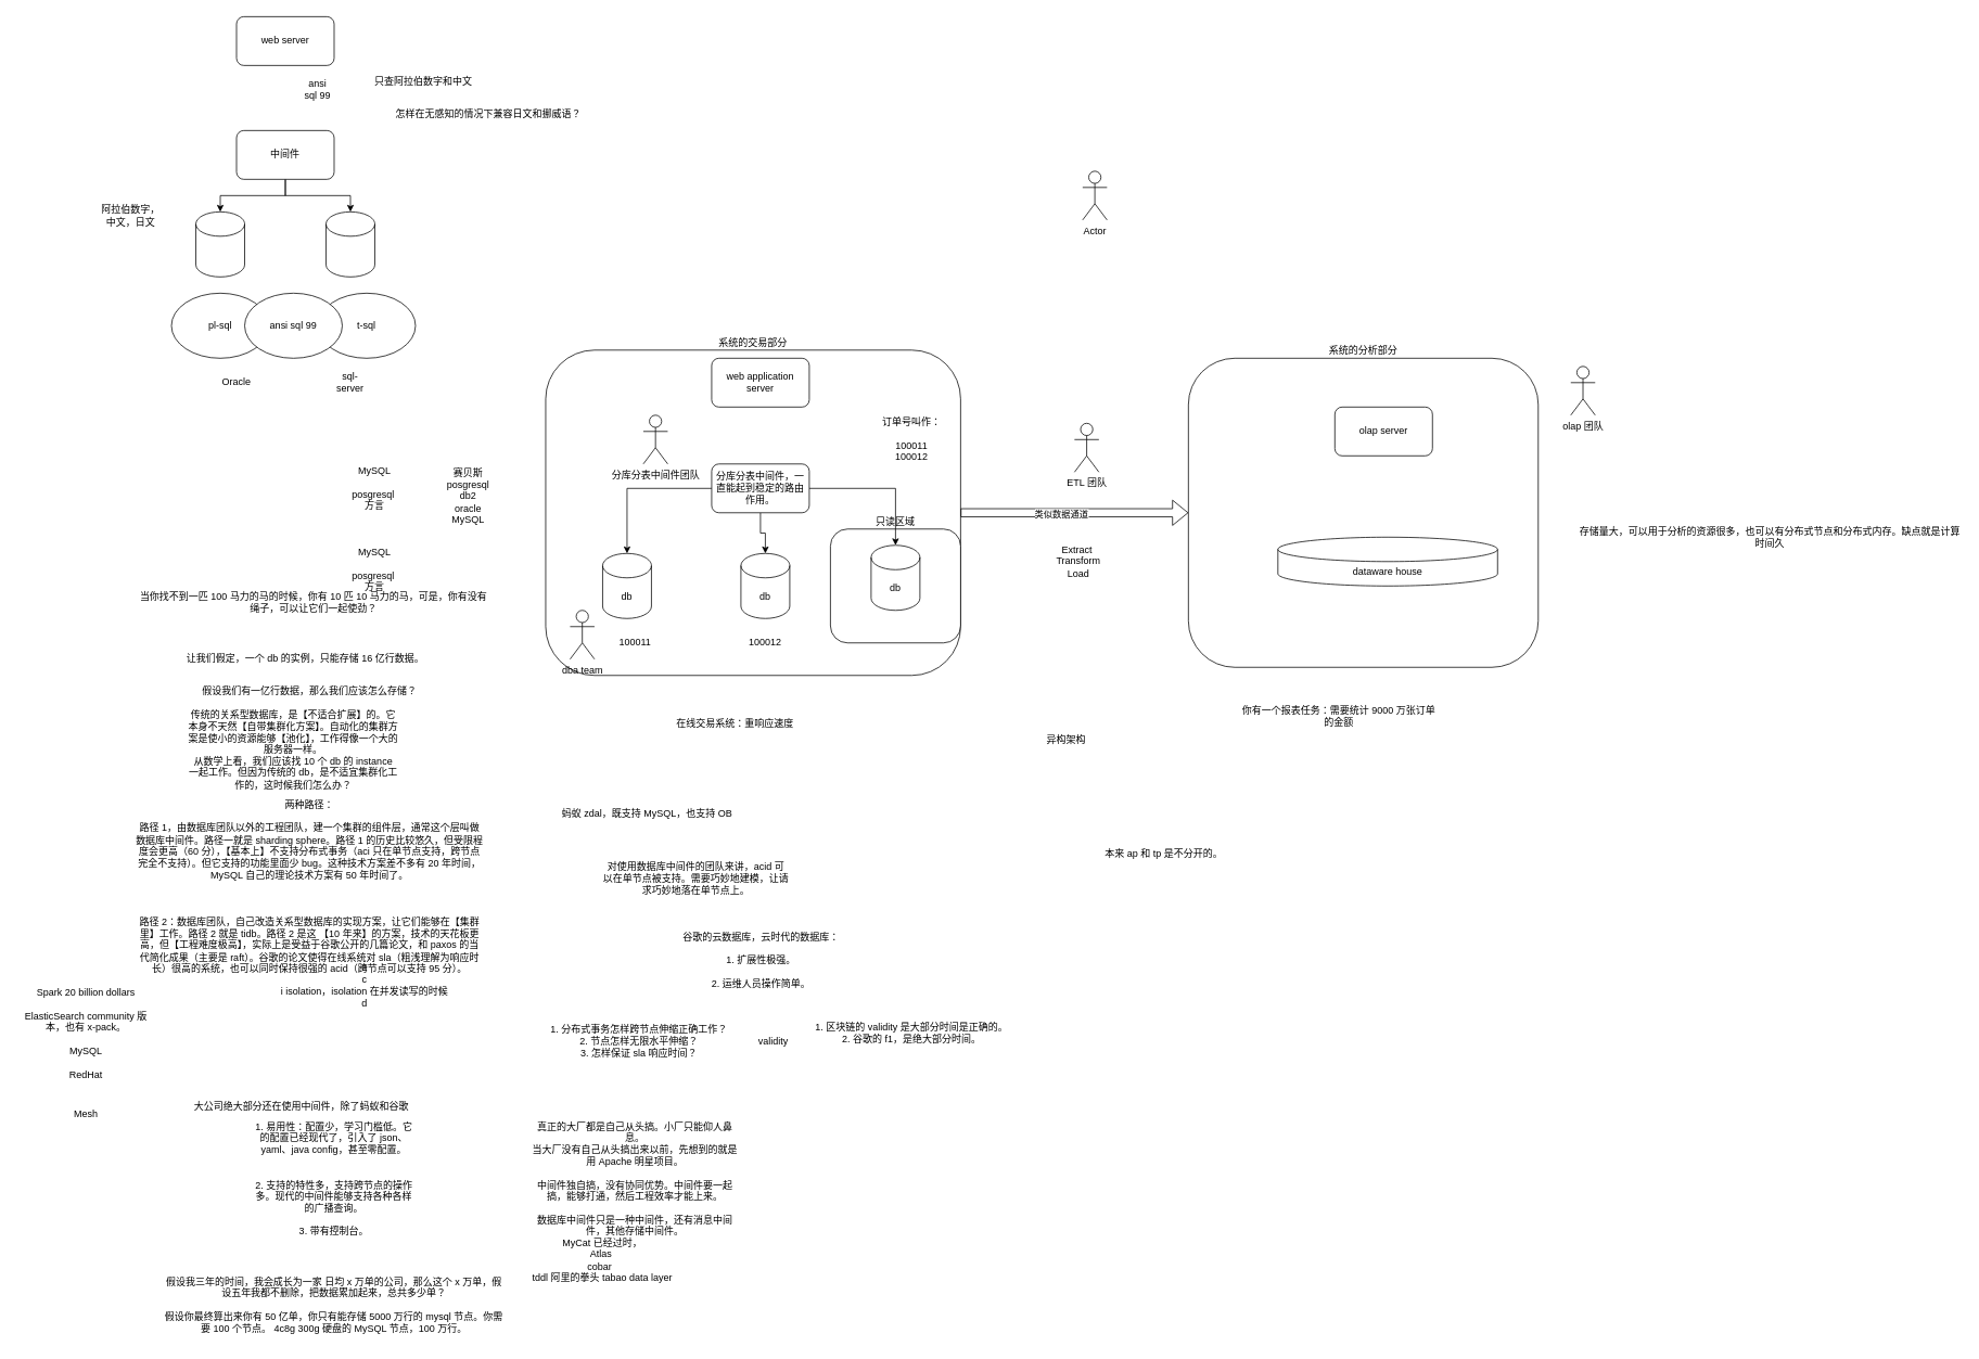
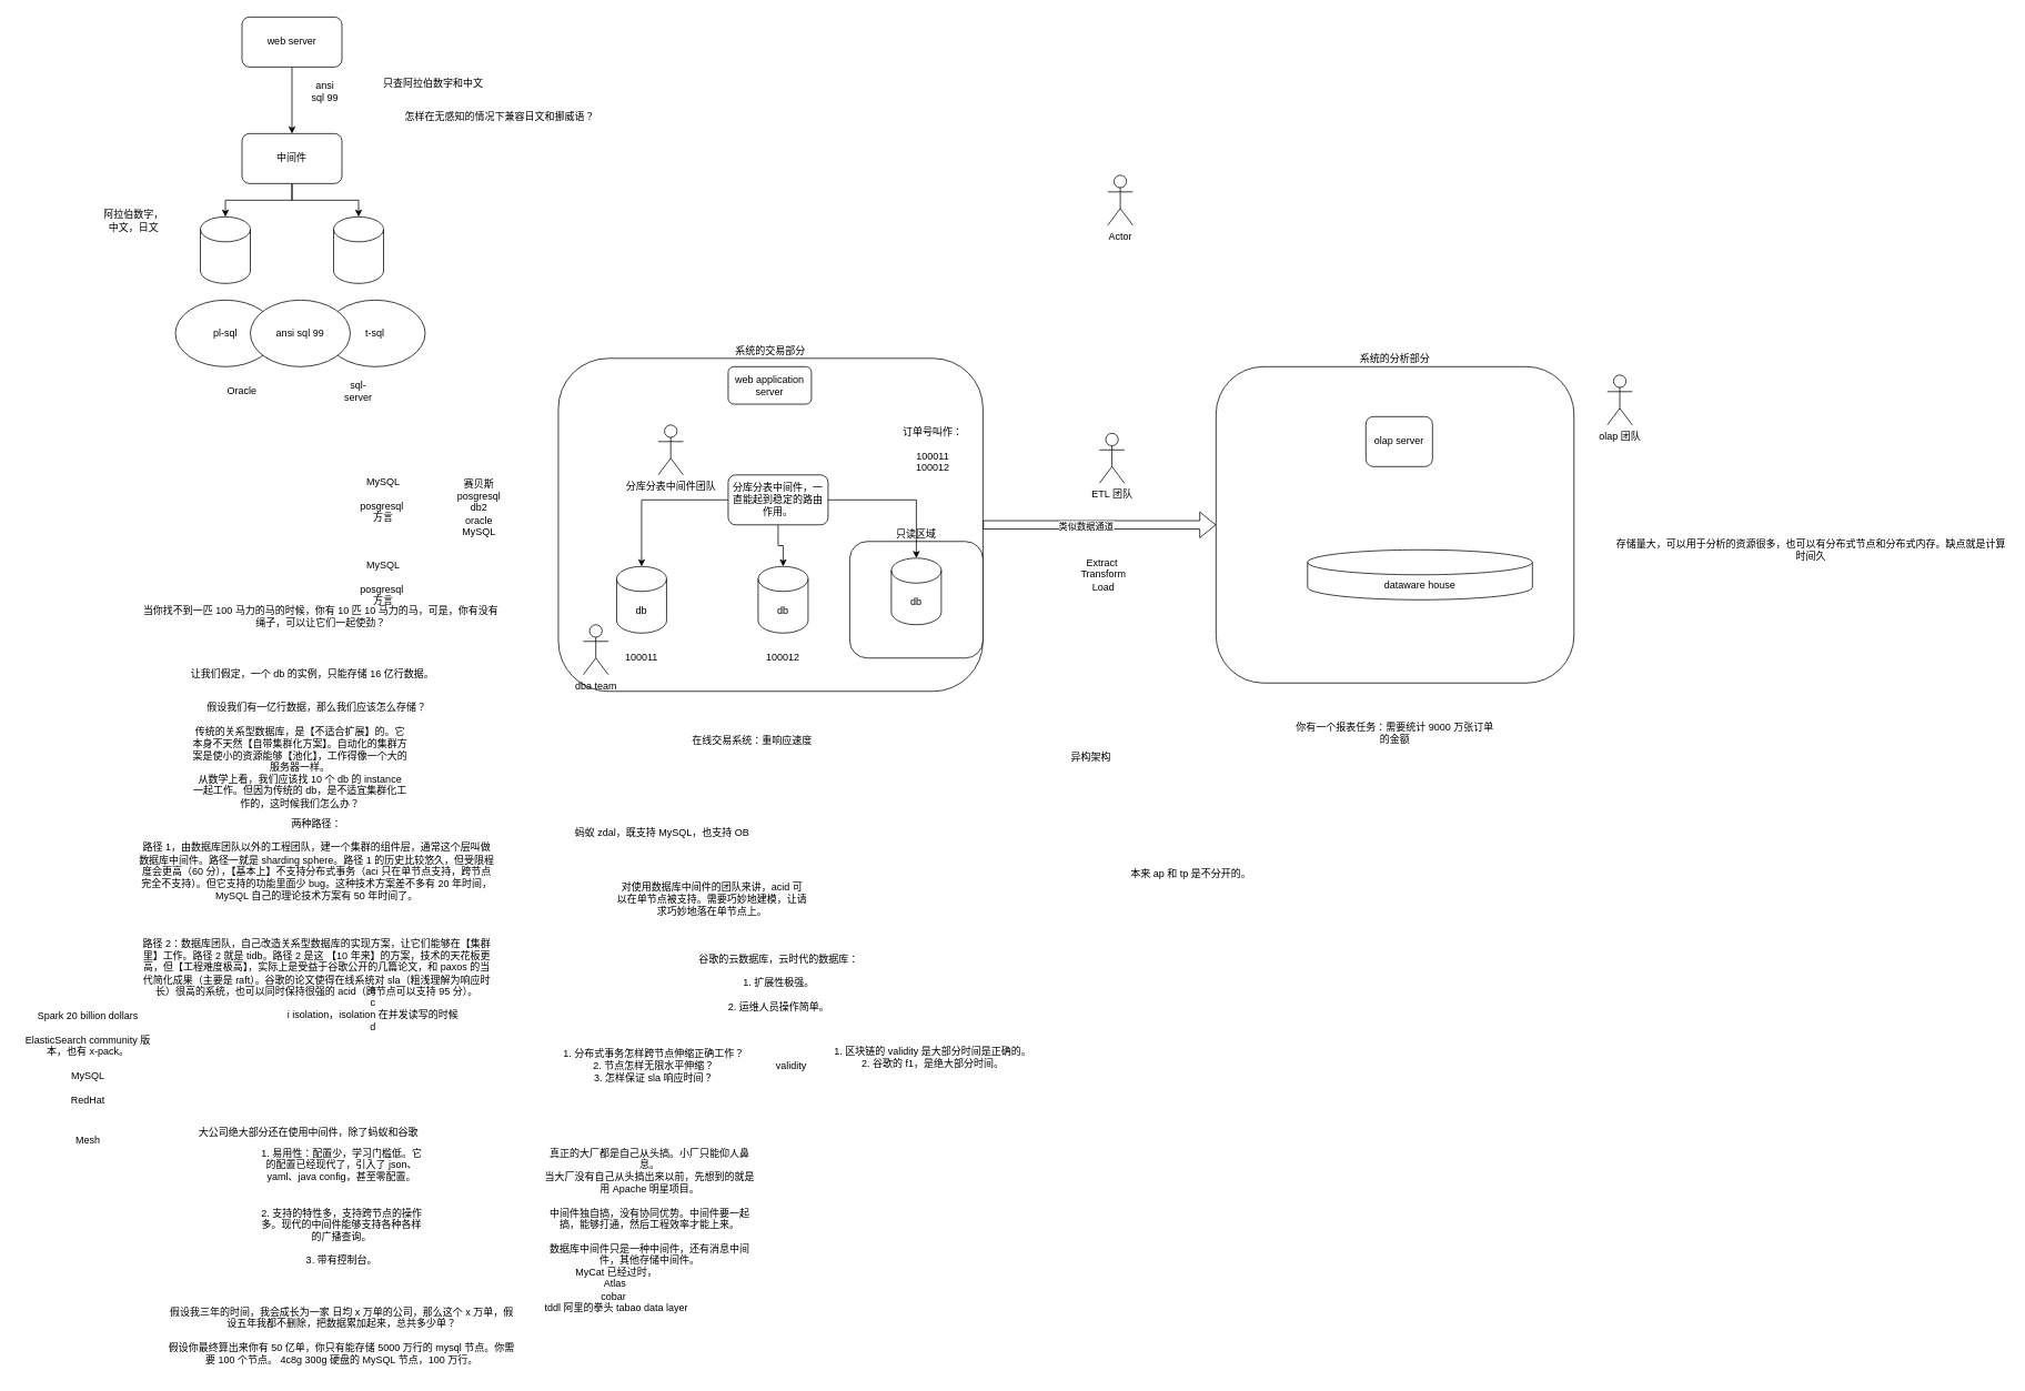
+ <mxCell id="61" style="edgeStyle=orthogonalEdgeStyle;rounded=0;orthogonalLoop=1;jettySize=auto;html=1;" edge="1" parent="1" source="62" target="65"><mxGeometry relative="1" as="geometry" /></mxCell>
- <mxCell id="5" value="web application server" style="rounded=1;whiteSpace=wrap;html=1;" vertex="1" parent="1"><mxGeometry x="874" y="440" width="120" height="60" as="geometry" /></mxCell>
+ <mxCell id="5" value="web application server" style="rounded=1;whiteSpace=wrap;html=1;" vertex="1" parent="1"><mxGeometry x="874" y="440" width="100" height="45" as="geometry" /></mxCell>
- <mxCell id="21" value="olap server" style="rounded=1;whiteSpace=wrap;html=1;" vertex="1" parent="1"><mxGeometry x="1640" y="500" width="120" height="60" as="geometry" /></mxCell>
+ <mxCell id="21" value="olap server" style="rounded=1;whiteSpace=wrap;html=1;" vertex="1" parent="1"><mxGeometry x="1640" y="500" width="80" height="60" as="geometry" /></mxCell>
- <mxCell id="27" value="100011" style="text;html=1;strokeColor=none;fillColor=none;align=center;verticalAlign=middle;whiteSpace=wrap;rounded=0;" vertex="1" parent="1"><mxGeometry x="760" y="780" width="40" height="20" as="geometry" /></mxCell>
+ <mxCell id="27" value="100011" style="text;html=1;strokeColor=none;fillColor=none;align=center;verticalAlign=middle;whiteSpace=wrap;rounded=0;" vertex="1" parent="1"><mxGeometry x="750" y="780" width="40" height="20" as="geometry" /></mxCell>
- <mxCell id="31" value="你有一个报表任务：需要统计 9000 万张订单的金额" style="text;html=1;strokeColor=none;fillColor=none;align=center;verticalAlign=middle;whiteSpace=wrap;rounded=0;" vertex="1" parent="1"><mxGeometry x="1520" y="870" width="250" height="20" as="geometry" /></mxCell>
+ <mxCell id="31" value="你有一个报表任务：需要统计 9000 万张订单的金额" style="text;html=1;strokeColor=none;fillColor=none;align=center;verticalAlign=middle;whiteSpace=wrap;rounded=0;" vertex="1" parent="1"><mxGeometry x="1550" y="870" width="250" height="20" as="geometry" /></mxCell>
